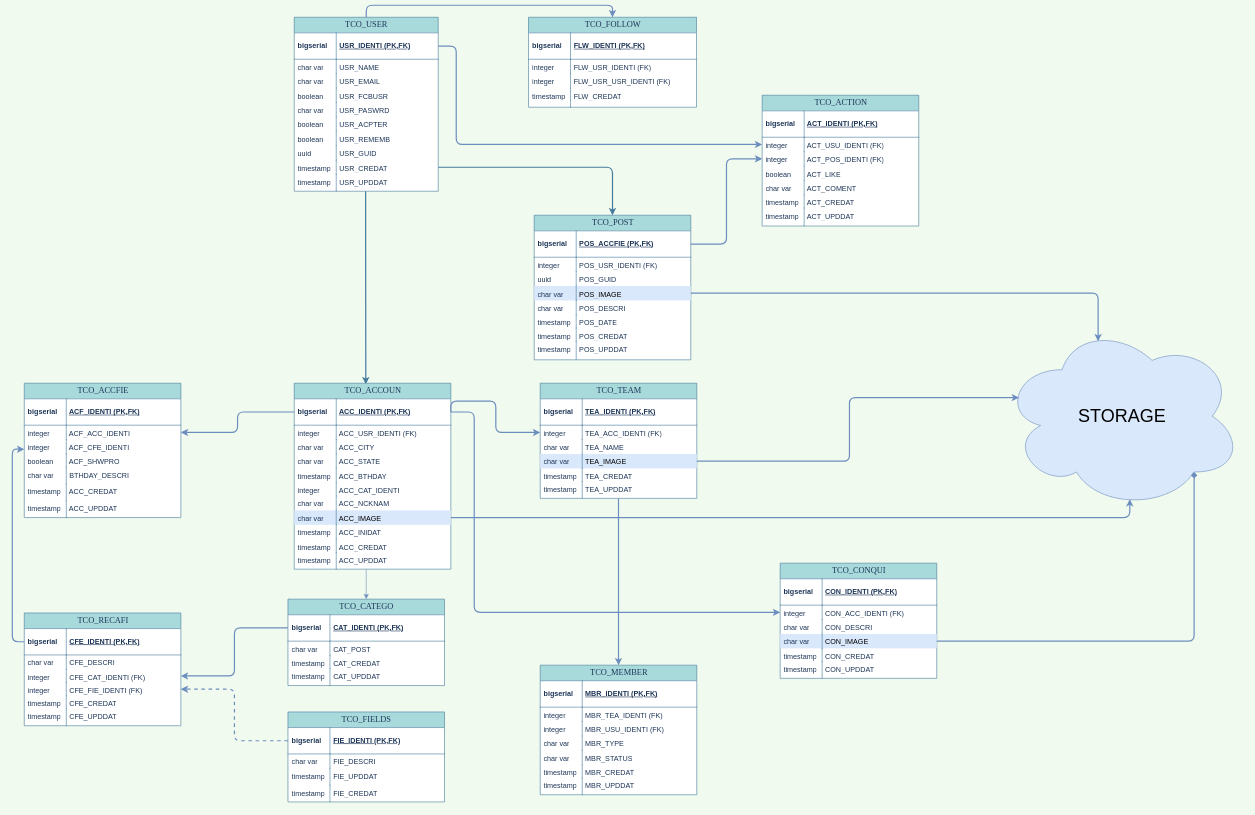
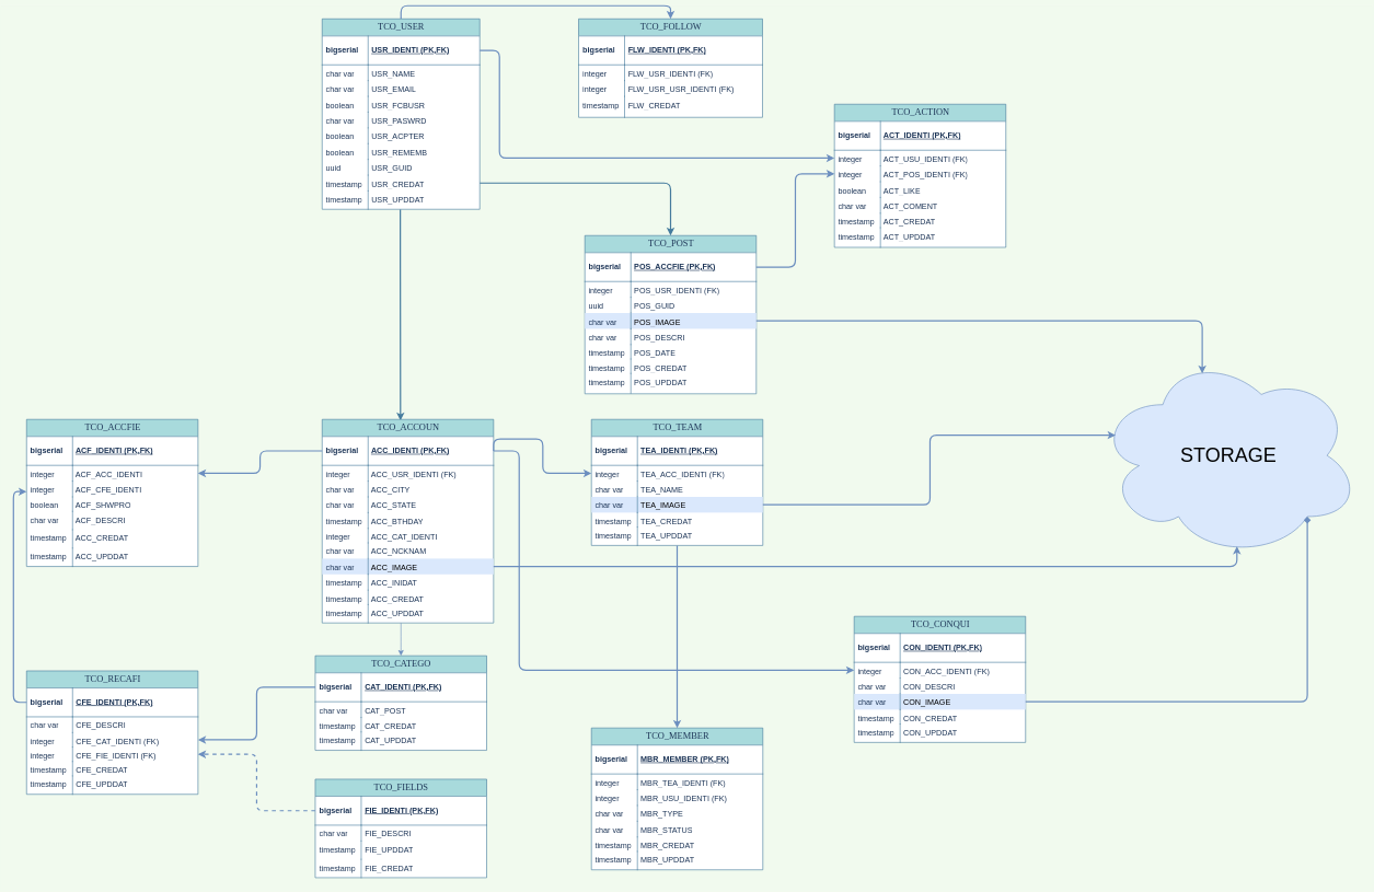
- <mxCell id="175" value="&amp;nbsp; &amp;nbsp; BTHDAY_DESCRI" style="shape=partialRectangle;top=0;left=0;right=0;bottom=0;html=1;align=left;verticalAlign=top;fillColor=none;spacingLeft=60;spacingRight=4;whiteSpace=wrap;overflow=hidden;rotatable=0;points=[[0,0.5],[1,0.5]];portConstraint=eastwest;dropTarget=0;strokeColor=#457B9D;fontColor=#1D3557;" parent="166" vertex="1"><mxGeometry y="140" width="261" height="28" as="geometry" /></mxCell>
+ <mxCell id="175" value="&amp;nbsp; &amp;nbsp; ACF_DESCRI" style="shape=partialRectangle;top=0;left=0;right=0;bottom=0;html=1;align=left;verticalAlign=top;fillColor=none;spacingLeft=60;spacingRight=4;whiteSpace=wrap;overflow=hidden;rotatable=0;points=[[0,0.5],[1,0.5]];portConstraint=eastwest;dropTarget=0;strokeColor=#457B9D;fontColor=#1D3557;" parent="166" vertex="1"><mxGeometry y="140" width="261" height="28" as="geometry" /></mxCell>
- <mxCell id="130" value="&amp;nbsp; &amp;nbsp; &lt;u&gt;MBR_IDENTI (PK,FK)&lt;/u&gt;" style="shape=partialRectangle;top=0;left=0;right=0;bottom=1;html=1;align=left;verticalAlign=middle;fillColor=none;spacingLeft=60;spacingRight=4;whiteSpace=wrap;overflow=hidden;rotatable=0;points=[[0,0.5],[1,0.5]];portConstraint=eastwest;dropTarget=0;fontStyle=1;strokeColor=#457B9D;fontColor=#1D3557;" parent="129" vertex="1"><mxGeometry y="26" width="261" height="44" as="geometry" /></mxCell>
+ <mxCell id="130" value="&amp;nbsp; &amp;nbsp; &lt;u&gt;MBR_MEMBER (PK,FK)&lt;/u&gt;" style="shape=partialRectangle;top=0;left=0;right=0;bottom=1;html=1;align=left;verticalAlign=middle;fillColor=none;spacingLeft=60;spacingRight=4;whiteSpace=wrap;overflow=hidden;rotatable=0;points=[[0,0.5],[1,0.5]];portConstraint=eastwest;dropTarget=0;fontStyle=1;strokeColor=#457B9D;fontColor=#1D3557;" parent="129" vertex="1"><mxGeometry y="26" width="261" height="44" as="geometry" /></mxCell>
